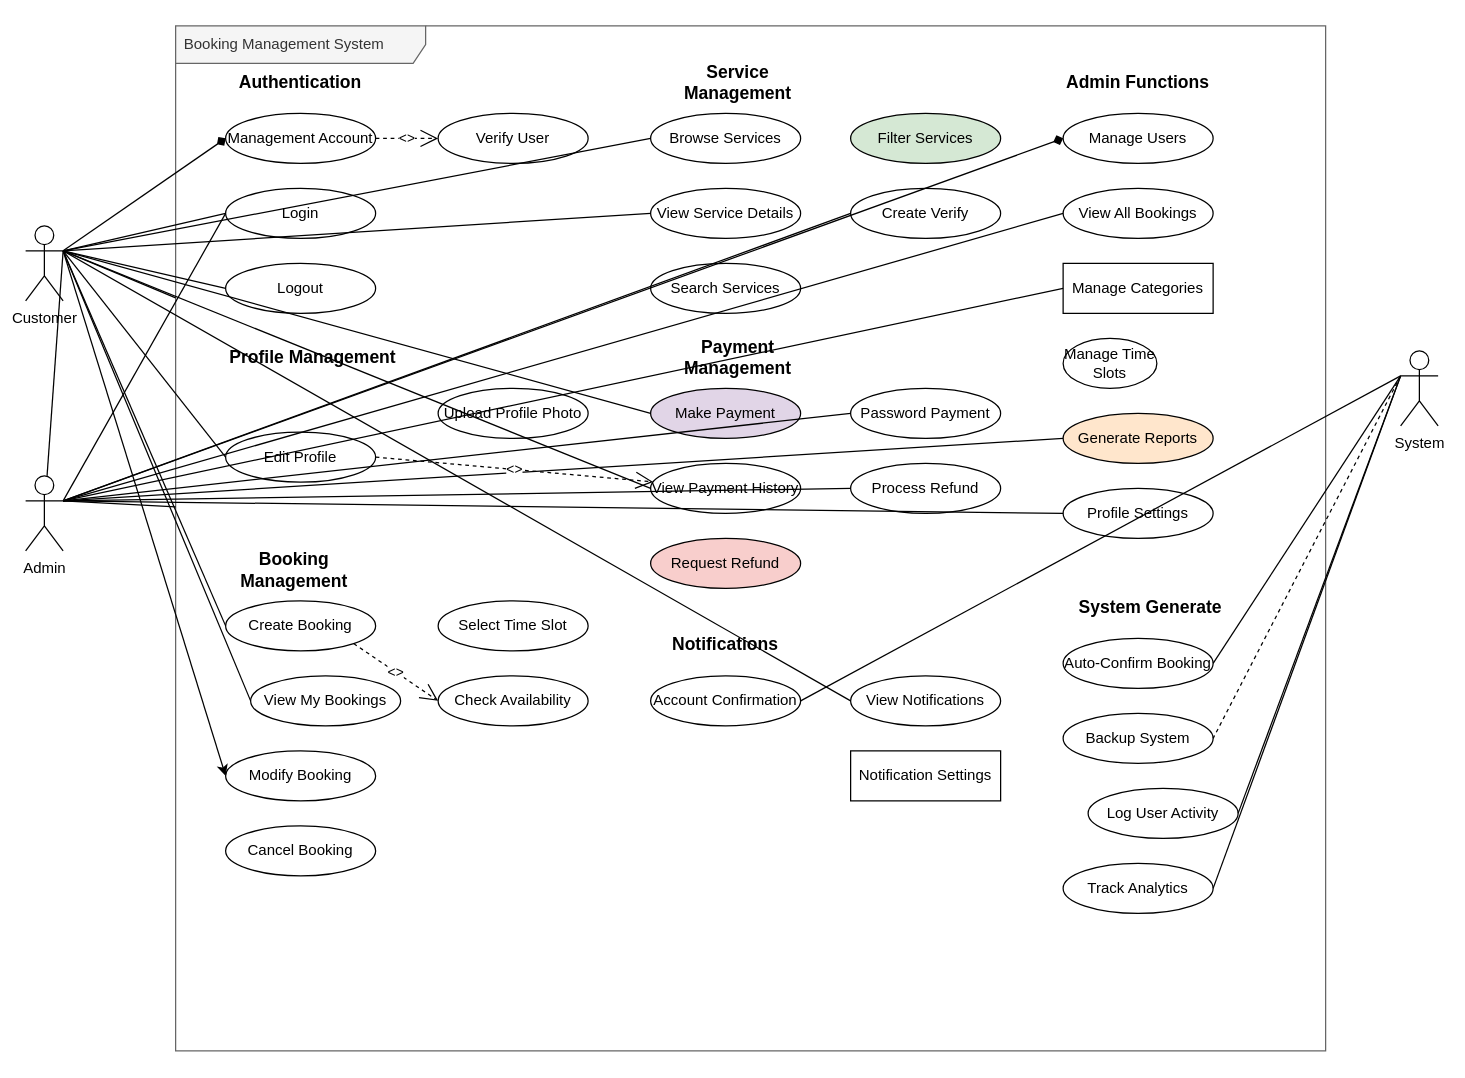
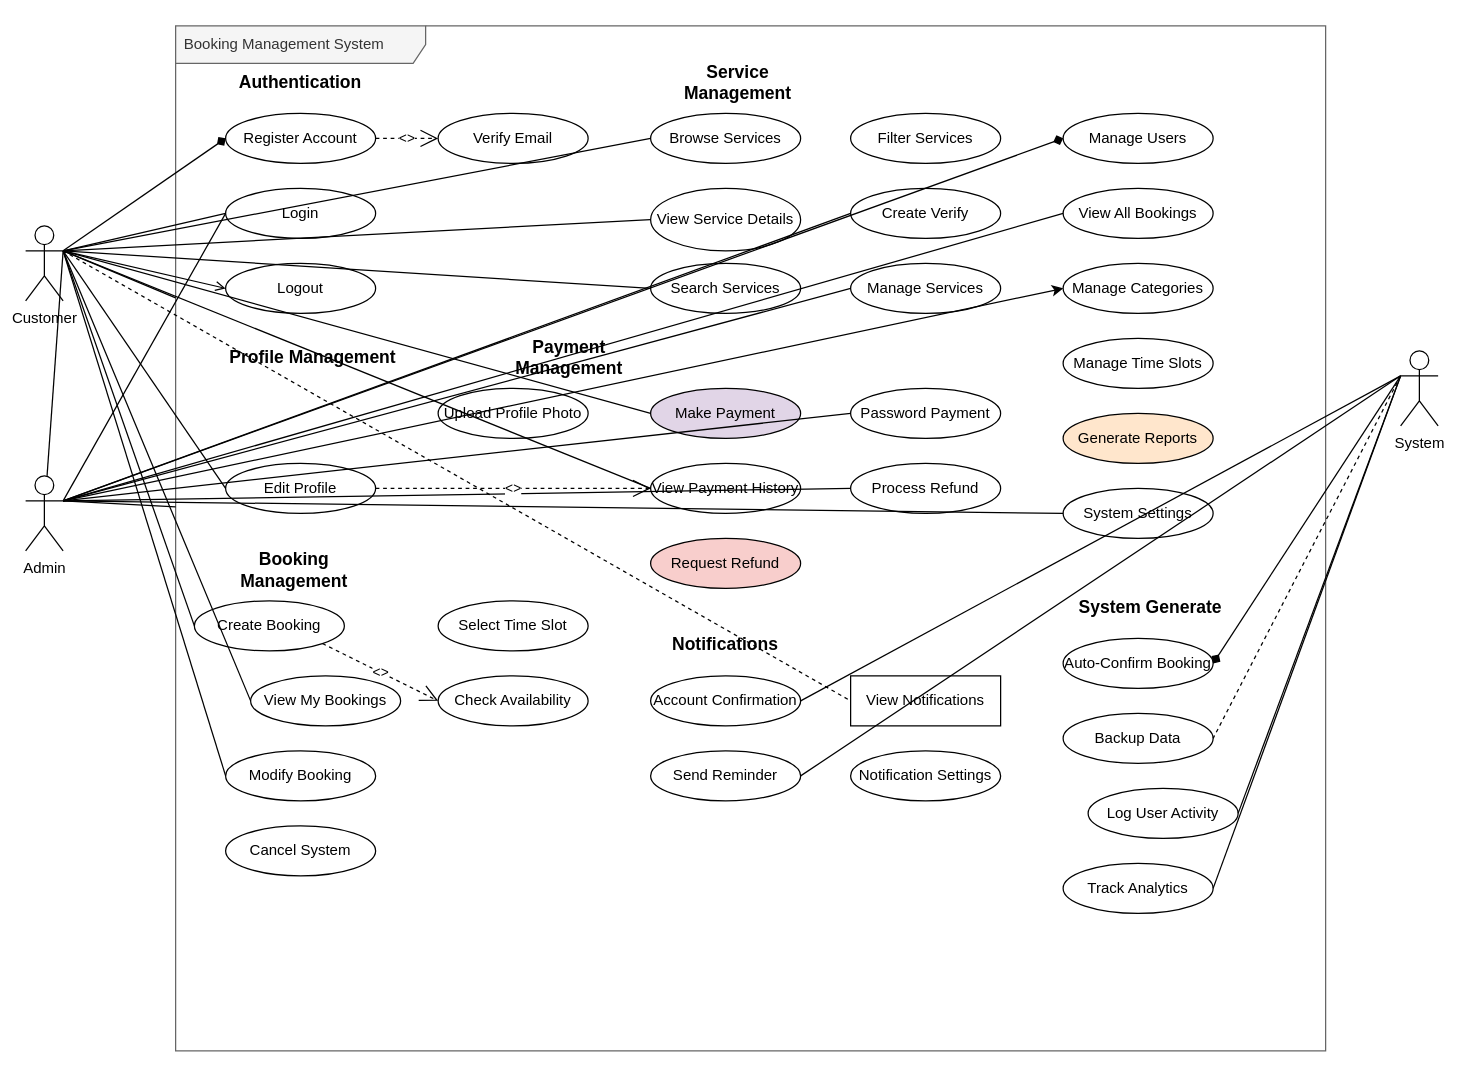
- <mxCell id="34" value="Admin Functions" style="text;html=1;strokeColor=none;fillColor=none;align=center;verticalAlign=middle;whiteSpace=wrap;rounded=0;fontStyle=1;fontSize=14;" parent="1" vertex="1"><mxGeometry x="850" y="50" width="120" height="30" as="geometry" /></mxCell>
- <mxCell id="7" value="Management Account" style="ellipse;whiteSpace=wrap;html=1;" parent="1" vertex="1"><mxGeometry x="180" y="90" width="120" height="40" as="geometry" /></mxCell>
+ <mxCell id="7" value="Register Account" style="ellipse;whiteSpace=wrap;html=1;" parent="1" vertex="1"><mxGeometry x="180" y="90" width="120" height="40" as="geometry" /></mxCell>
- <mxCell id="10" value="Verify User" style="ellipse;whiteSpace=wrap;html=1;" parent="1" vertex="1"><mxGeometry x="350" y="90" width="120" height="40" as="geometry" /></mxCell>
+ <mxCell id="10" value="Verify Email" style="ellipse;whiteSpace=wrap;html=1;" parent="1" vertex="1"><mxGeometry x="350" y="90" width="120" height="40" as="geometry" /></mxCell>
- <mxCell id="18" value="Filter Services" style="ellipse;whiteSpace=wrap;html=1;fillColor=#d5e8d4;" parent="1" vertex="1"><mxGeometry x="680" y="90" width="120" height="40" as="geometry" /></mxCell>
+ <mxCell id="18" value="Filter Services" style="ellipse;whiteSpace=wrap;html=1;" parent="1" vertex="1"><mxGeometry x="680" y="90" width="120" height="40" as="geometry" /></mxCell>
- <mxCell id="16" value="View Service Details" style="ellipse;whiteSpace=wrap;html=1;" parent="1" vertex="1"><mxGeometry x="520" y="150" width="120" height="40" as="geometry" /></mxCell>
+ <mxCell id="16" value="View Service Details" style="ellipse;whiteSpace=wrap;html=1;" parent="1" vertex="1"><mxGeometry x="520" y="150" width="120" height="50" as="geometry" /></mxCell>
+ <mxCell id="57" value="" style="endArrow=none;html=1;rounded=0;exitX=1;exitY=0.333;exitDx=0;exitDy=0;exitPerimeter=0;entryX=0;entryY=0.5;entryDx=0;entryDy=0;" parent="1" source="3" target="17" edge="1"><mxGeometry width="50" height="50" relative="1" as="geometry"><mxPoint x="70" y="200" as="sourcePoint" /><mxPoint x="190" y="110" as="targetPoint" /></mxGeometry></mxCell>
- <mxCell id="53" value="" style="endArrow=none;html=1;rounded=0;exitX=1;exitY=0.333;exitDx=0;exitDy=0;exitPerimeter=0;entryX=0;entryY=0.5;entryDx=0;entryDy=0;" parent="1" source="3" target="9" edge="1"><mxGeometry width="50" height="50" relative="1" as="geometry"><mxPoint x="70" y="200" as="sourcePoint" /><mxPoint x="190" y="110" as="targetPoint" /></mxGeometry></mxCell>
+ <mxCell id="53" value="" style="endArrow=open;html=1;rounded=0;exitX=1;exitY=0.333;exitDx=0;exitDy=0;exitPerimeter=0;entryX=0;entryY=0.5;entryDx=0;entryDy=0;" parent="1" source="3" target="9" edge="1"><mxGeometry width="50" height="50" relative="1" as="geometry"><mxPoint x="70" y="200" as="sourcePoint" /><mxPoint x="190" y="110" as="targetPoint" /></mxGeometry></mxCell>
+ <mxCell id="20" value="Manage Services" style="ellipse;whiteSpace=wrap;html=1;" parent="1" vertex="1"><mxGeometry x="680" y="210" width="120" height="40" as="geometry" /></mxCell>
- <mxCell id="37" value="Manage Categories" style="whiteSpace=wrap;html=1;rounded=0;" parent="1" vertex="1"><mxGeometry x="850" y="210" width="120" height="40" as="geometry" /></mxCell>
+ <mxCell id="37" value="Manage Categories" style="ellipse;whiteSpace=wrap;html=1;" parent="1" vertex="1"><mxGeometry x="850" y="210" width="120" height="40" as="geometry" /></mxCell>
- <mxCell id="71" value="" style="endArrow=none;html=1;rounded=0;exitX=1;exitY=0.333;exitDx=0;exitDy=0;exitPerimeter=0;entryX=0;entryY=0.5;entryDx=0;entryDy=0;" parent="1" source="4" target="37" edge="1"><mxGeometry width="50" height="50" relative="1" as="geometry"><mxPoint x="70" y="400" as="sourcePoint" /><mxPoint x="190" y="170" as="targetPoint" /></mxGeometry></mxCell>
+ <mxCell id="71" value="" style="endArrow=classic;html=1;rounded=0;exitX=1;exitY=0.333;exitDx=0;exitDy=0;exitPerimeter=0;entryX=0;entryY=0.5;entryDx=0;entryDy=0;" parent="1" source="4" target="37" edge="1"><mxGeometry width="50" height="50" relative="1" as="geometry"><mxPoint x="70" y="400" as="sourcePoint" /><mxPoint x="190" y="170" as="targetPoint" /></mxGeometry></mxCell>
- <mxCell id="28" value="Payment Management" style="text;html=1;strokeColor=none;fillColor=none;align=center;verticalAlign=middle;whiteSpace=wrap;rounded=0;fontStyle=1;fontSize=14;" parent="1" vertex="1"><mxGeometry x="520" y="270" width="140" height="30" as="geometry" /></mxCell>
+ <mxCell id="28" value="Payment Management" style="text;html=1;strokeColor=none;fillColor=none;align=center;verticalAlign=middle;whiteSpace=wrap;rounded=0;fontStyle=1;fontSize=14;" parent="1" vertex="1"><mxGeometry x="385" y="270" width="140" height="30" as="geometry" /></mxCell>
- <mxCell id="38" value="Manage Time Slots" style="ellipse;whiteSpace=wrap;html=1;" parent="1" vertex="1"><mxGeometry x="850" y="270" width="75" height="40" as="geometry" /></mxCell>
+ <mxCell id="38" value="Manage Time Slots" style="ellipse;whiteSpace=wrap;html=1;" parent="1" vertex="1"><mxGeometry x="850" y="270" width="120" height="40" as="geometry" /></mxCell>
+ <mxCell id="68" value="" style="endArrow=none;html=1;rounded=0;exitX=1;exitY=0.333;exitDx=0;exitDy=0;exitPerimeter=0;entryX=0;entryY=0.5;entryDx=0;entryDy=0;" parent="1" source="4" target="20" edge="1"><mxGeometry width="50" height="50" relative="1" as="geometry"><mxPoint x="70" y="400" as="sourcePoint" /><mxPoint x="190" y="170" as="targetPoint" /></mxGeometry></mxCell>
- <mxCell id="73" value="" style="endArrow=none;html=1;rounded=0;exitX=1;exitY=0.333;exitDx=0;exitDy=0;exitPerimeter=0;entryX=0;entryY=0.5;entryDx=0;entryDy=0;" parent="1" source="4" target="39" edge="1"><mxGeometry width="50" height="50" relative="1" as="geometry"><mxPoint x="70" y="400" as="sourcePoint" /><mxPoint x="190" y="170" as="targetPoint" /></mxGeometry></mxCell>
- <mxCell id="12" value="Edit Profile" style="ellipse;whiteSpace=wrap;html=1;" parent="1" vertex="1"><mxGeometry x="180" y="345" width="120" height="40" as="geometry" /></mxCell>
+ <mxCell id="12" value="Edit Profile" style="ellipse;whiteSpace=wrap;html=1;" parent="1" vertex="1"><mxGeometry x="180" y="370" width="120" height="40" as="geometry" /></mxCell>
- <mxCell id="40" value="Profile Settings" style="ellipse;whiteSpace=wrap;html=1;" parent="1" vertex="1"><mxGeometry x="850" y="390" width="120" height="40" as="geometry" /></mxCell>
+ <mxCell id="40" value="System Settings" style="ellipse;whiteSpace=wrap;html=1;" parent="1" vertex="1"><mxGeometry x="850" y="390" width="120" height="40" as="geometry" /></mxCell>
+ <mxCell id="79" value="" style="endArrow=none;html=1;rounded=0;exitX=0;exitY=0.333;exitDx=0;exitDy=0;exitPerimeter=0;entryX=1;entryY=0.5;entryDx=0;entryDy=0;" parent="1" source="5" target="43" edge="1"><mxGeometry width="50" height="50" relative="1" as="geometry"><mxPoint x="970" y="300" as="sourcePoint" /><mxPoint x="970" y="530" as="targetPoint" /></mxGeometry></mxCell>
- <mxCell id="65" value="" style="endArrow=none;html=1;rounded=0;exitX=1;exitY=0.333;exitDx=0;exitDy=0;exitPerimeter=0;entryX=0;entryY=0.5;entryDx=0;entryDy=0;" parent="1" source="3" target="44" edge="1"><mxGeometry width="50" height="50" relative="1" as="geometry"><mxPoint x="70" y="200" as="sourcePoint" /><mxPoint x="190" y="110" as="targetPoint" /></mxGeometry></mxCell>
+ <mxCell id="65" value="" style="endArrow=none;html=1;rounded=0;exitX=1;exitY=0.333;exitDx=0;exitDy=0;exitPerimeter=0;entryX=0;entryY=0.5;entryDx=0;entryDy=0;dashed=1;" parent="1" source="3" target="44" edge="1"><mxGeometry width="50" height="50" relative="1" as="geometry"><mxPoint x="70" y="200" as="sourcePoint" /><mxPoint x="190" y="110" as="targetPoint" /></mxGeometry></mxCell>
- <mxCell id="22" value="Create Booking" style="ellipse;whiteSpace=wrap;html=1;" parent="1" vertex="1"><mxGeometry x="180" y="480" width="120" height="40" as="geometry" /></mxCell>
+ <mxCell id="22" value="Create Booking" style="ellipse;whiteSpace=wrap;html=1;" parent="1" vertex="1"><mxGeometry x="155" y="480" width="120" height="40" as="geometry" /></mxCell>
- <mxCell id="77" value="" style="endArrow=none;html=1;rounded=0;exitX=0;exitY=0.333;exitDx=0;exitDy=0;exitPerimeter=0;entryX=1;entryY=0.5;entryDx=0;entryDy=0;" parent="1" source="5" target="47" edge="1"><mxGeometry width="50" height="50" relative="1" as="geometry"><mxPoint x="970" y="300" as="sourcePoint" /><mxPoint x="970" y="530" as="targetPoint" /></mxGeometry></mxCell>
+ <mxCell id="77" value="" style="endArrow=diamond;html=1;rounded=0;exitX=0;exitY=0.333;exitDx=0;exitDy=0;exitPerimeter=0;entryX=1;entryY=0.5;entryDx=0;entryDy=0;" parent="1" source="5" target="47" edge="1"><mxGeometry width="50" height="50" relative="1" as="geometry"><mxPoint x="970" y="300" as="sourcePoint" /><mxPoint x="970" y="530" as="targetPoint" /></mxGeometry></mxCell>
- <mxCell id="44" value="View Notifications" style="ellipse;whiteSpace=wrap;html=1;" parent="1" vertex="1"><mxGeometry x="680" y="540" width="120" height="40" as="geometry" /></mxCell>
+ <mxCell id="44" value="View Notifications" style="whiteSpace=wrap;html=1;rounded=0;" parent="1" vertex="1"><mxGeometry x="680" y="540" width="120" height="40" as="geometry" /></mxCell>
- <mxCell id="48" value="Backup System" style="ellipse;whiteSpace=wrap;html=1;" parent="1" vertex="1"><mxGeometry x="850" y="570" width="120" height="40" as="geometry" /></mxCell>
+ <mxCell id="48" value="Backup Data" style="ellipse;whiteSpace=wrap;html=1;" parent="1" vertex="1"><mxGeometry x="850" y="570" width="120" height="40" as="geometry" /></mxCell>
- <mxCell id="60" value="" style="endArrow=classic;html=1;rounded=0;exitX=1;exitY=0.333;exitDx=0;exitDy=0;exitPerimeter=0;entryX=0;entryY=0.5;entryDx=0;entryDy=0;" parent="1" source="3" target="24" edge="1"><mxGeometry width="50" height="50" relative="1" as="geometry"><mxPoint x="70" y="200" as="sourcePoint" /><mxPoint x="190" y="110" as="targetPoint" /></mxGeometry></mxCell>
+ <mxCell id="60" value="" style="endArrow=none;html=1;rounded=0;exitX=1;exitY=0.333;exitDx=0;exitDy=0;exitPerimeter=0;entryX=0;entryY=0.5;entryDx=0;entryDy=0;" parent="1" source="3" target="24" edge="1"><mxGeometry width="50" height="50" relative="1" as="geometry"><mxPoint x="70" y="200" as="sourcePoint" /><mxPoint x="190" y="110" as="targetPoint" /></mxGeometry></mxCell>
+ <mxCell id="43" value="Send Reminder" style="ellipse;whiteSpace=wrap;html=1;" parent="1" vertex="1"><mxGeometry x="520" y="600" width="120" height="40" as="geometry" /></mxCell>
- <mxCell id="45" value="Notification Settings" style="whiteSpace=wrap;html=1;rounded=0;" parent="1" vertex="1"><mxGeometry x="680" y="600" width="120" height="40" as="geometry" /></mxCell>
+ <mxCell id="45" value="Notification Settings" style="ellipse;whiteSpace=wrap;html=1;" parent="1" vertex="1"><mxGeometry x="680" y="600" width="120" height="40" as="geometry" /></mxCell>
- <mxCell id="25" value="Cancel Booking" style="ellipse;whiteSpace=wrap;html=1;" parent="1" vertex="1"><mxGeometry x="180" y="660" width="120" height="40" as="geometry" /></mxCell>
+ <mxCell id="25" value="Cancel System" style="ellipse;whiteSpace=wrap;html=1;" parent="1" vertex="1"><mxGeometry x="180" y="660" width="120" height="40" as="geometry" /></mxCell>
